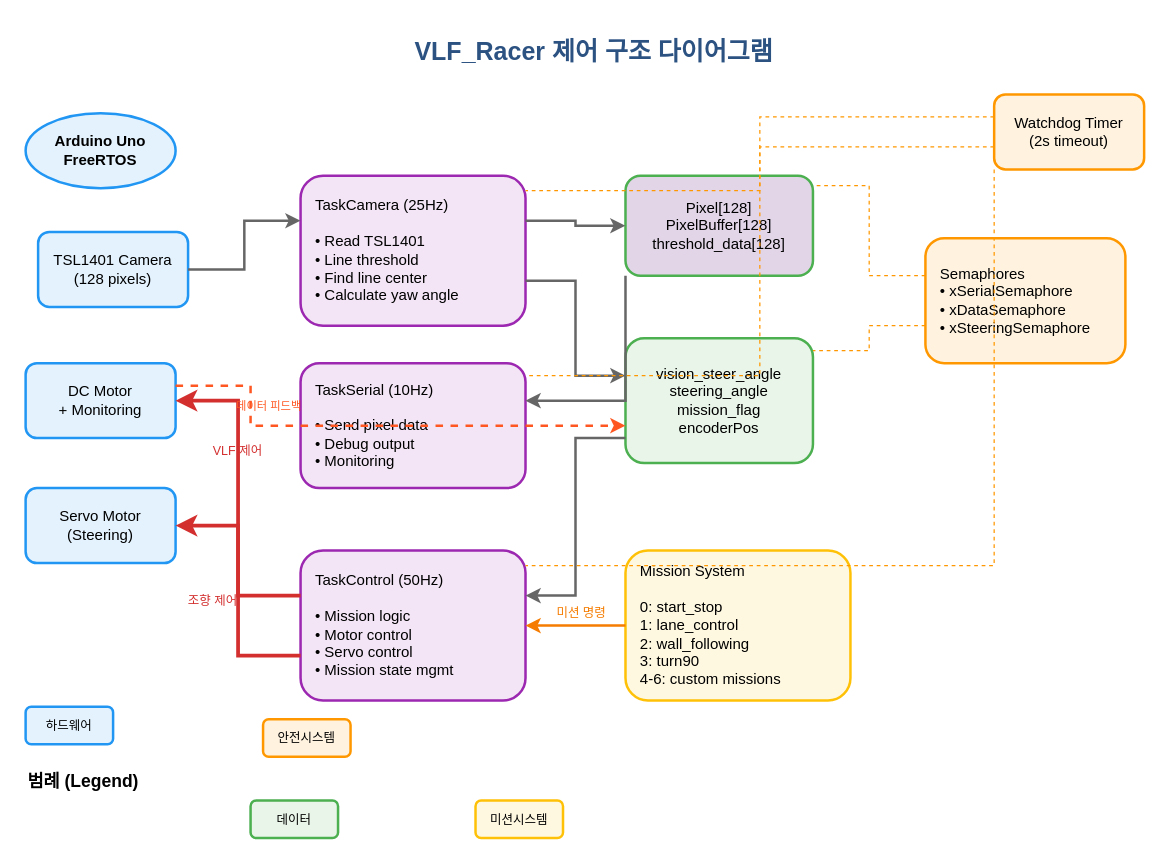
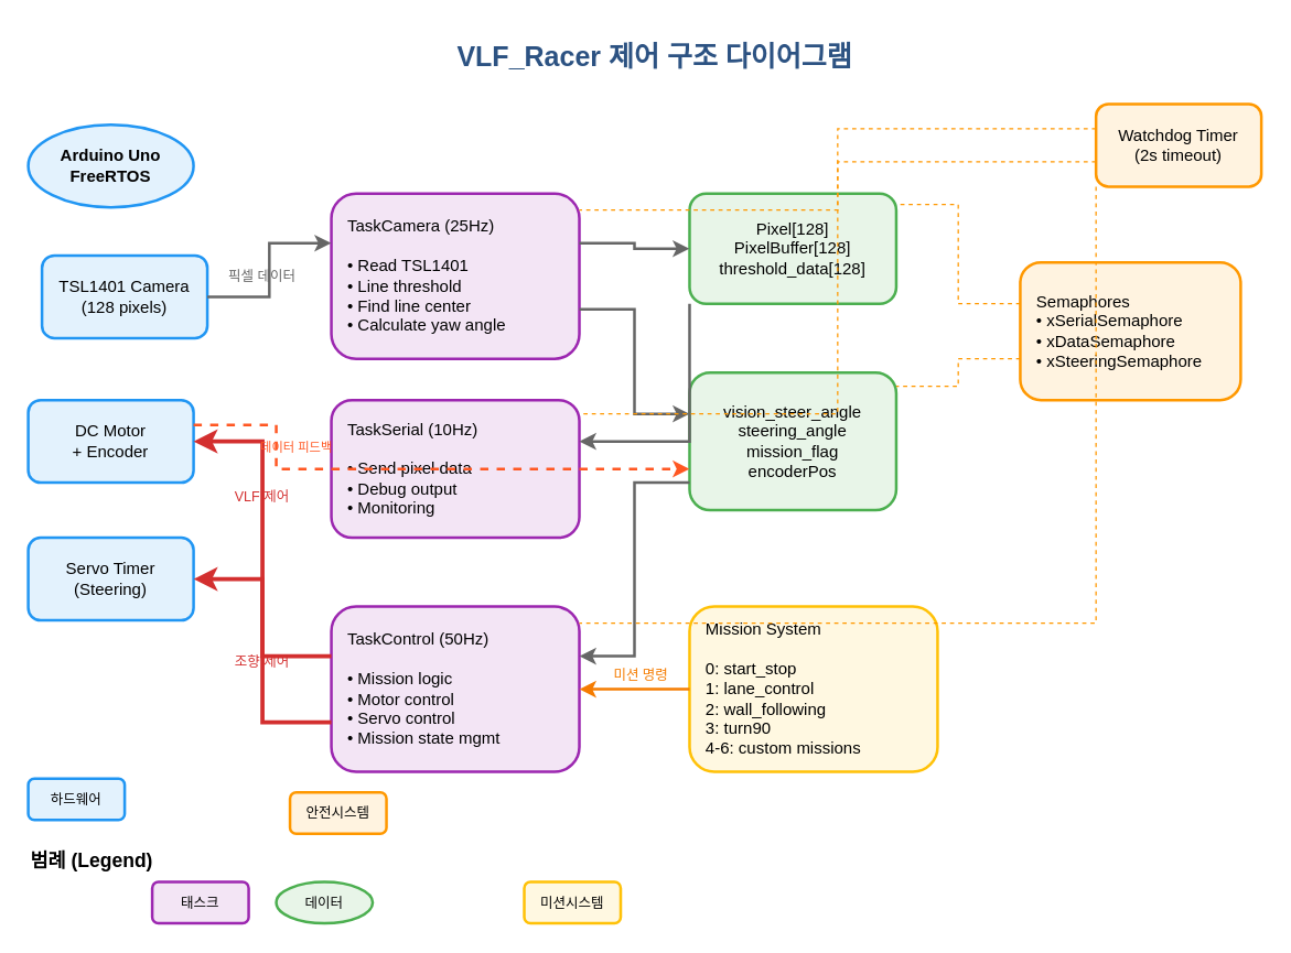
- <mxCell id="10" value="Pixel[128]&#10;PixelBuffer[128]&#10;threshold_data[128]" style="rounded=1;whiteSpace=wrap;html=1;fillColor=#e1d5e7;strokeColor=#4caf50;strokeWidth=2;" vertex="1" parent="1"><mxGeometry x="500" y="140" width="150" height="80" as="geometry" /></mxCell>
+ <mxCell id="10" value="Pixel[128]&#10;PixelBuffer[128]&#10;threshold_data[128]" style="rounded=1;whiteSpace=wrap;html=1;fillColor=#e8f5e8;strokeColor=#4caf50;strokeWidth=2;" vertex="1" parent="1"><mxGeometry x="500" y="140" width="150" height="80" as="geometry" /></mxCell>
+ <mxCell id="29" value="픽셀 데이터" style="text;html=1;strokeColor=none;fillColor=none;align=center;verticalAlign=middle;whiteSpace=wrap;rounded=0;fontSize=10;fontColor=#666;" vertex="1" parent="1"><mxGeometry x="160" y="190" width="60" height="20" as="geometry" /></mxCell>
- <mxCell id="5" value="DC Motor&#10;+ Monitoring" style="rounded=1;whiteSpace=wrap;html=1;fillColor=#e3f2fd;strokeColor=#2196f3;strokeWidth=2;" vertex="1" parent="1"><mxGeometry x="20" y="290" width="120" height="60" as="geometry" /></mxCell>
+ <mxCell id="5" value="DC Motor&#10;+ Encoder" style="rounded=1;whiteSpace=wrap;html=1;fillColor=#e3f2fd;strokeColor=#2196f3;strokeWidth=2;" vertex="1" parent="1"><mxGeometry x="20" y="290" width="120" height="60" as="geometry" /></mxCell>
- <mxCell id="6" value="Servo Motor&#10;(Steering)" style="rounded=1;whiteSpace=wrap;html=1;fillColor=#e3f2fd;strokeColor=#2196f3;strokeWidth=2;" vertex="1" parent="1"><mxGeometry x="20" y="390" width="120" height="60" as="geometry" /></mxCell>
+ <mxCell id="6" value="Servo Timer&#10;(Steering)" style="rounded=1;whiteSpace=wrap;html=1;fillColor=#e3f2fd;strokeColor=#2196f3;strokeWidth=2;" vertex="1" parent="1"><mxGeometry x="20" y="390" width="120" height="60" as="geometry" /></mxCell>
- <mxCell id="31" value="조향 제어" style="text;html=1;strokeColor=none;fillColor=none;align=center;verticalAlign=middle;whiteSpace=wrap;rounded=0;fontSize=10;fontColor=#d32f2f;" vertex="1" parent="1"><mxGeometry x="140" y="470" width="60" height="20" as="geometry" /></mxCell>
+ <mxCell id="31" value="조향 제어" style="text;html=1;strokeColor=none;fillColor=none;align=center;verticalAlign=middle;whiteSpace=wrap;rounded=0;fontSize=10;fontColor=#d32f2f;" vertex="1" parent="1"><mxGeometry x="160" y="470" width="60" height="20" as="geometry" /></mxCell>
+ <mxCell id="36" value="태스크" style="rounded=1;whiteSpace=wrap;html=1;fillColor=#f3e5f5;strokeColor=#9c27b0;strokeWidth=2;fontSize=10;" vertex="1" parent="1"><mxGeometry x="110" y="640" width="70" height="30" as="geometry" /></mxCell>
- <mxCell id="37" value="데이터" style="rounded=1;whiteSpace=wrap;html=1;fillColor=#e8f5e8;strokeColor=#4caf50;strokeWidth=2;fontSize=10;" vertex="1" parent="1"><mxGeometry x="200" y="640" width="70" height="30" as="geometry" /></mxCell>
+ <mxCell id="37" value="데이터" style="ellipse;whiteSpace=wrap;html=1;fillColor=#e8f5e8;strokeColor=#4caf50;strokeWidth=2;fontSize=10;" vertex="1" parent="1"><mxGeometry x="200" y="640" width="70" height="30" as="geometry" /></mxCell>
